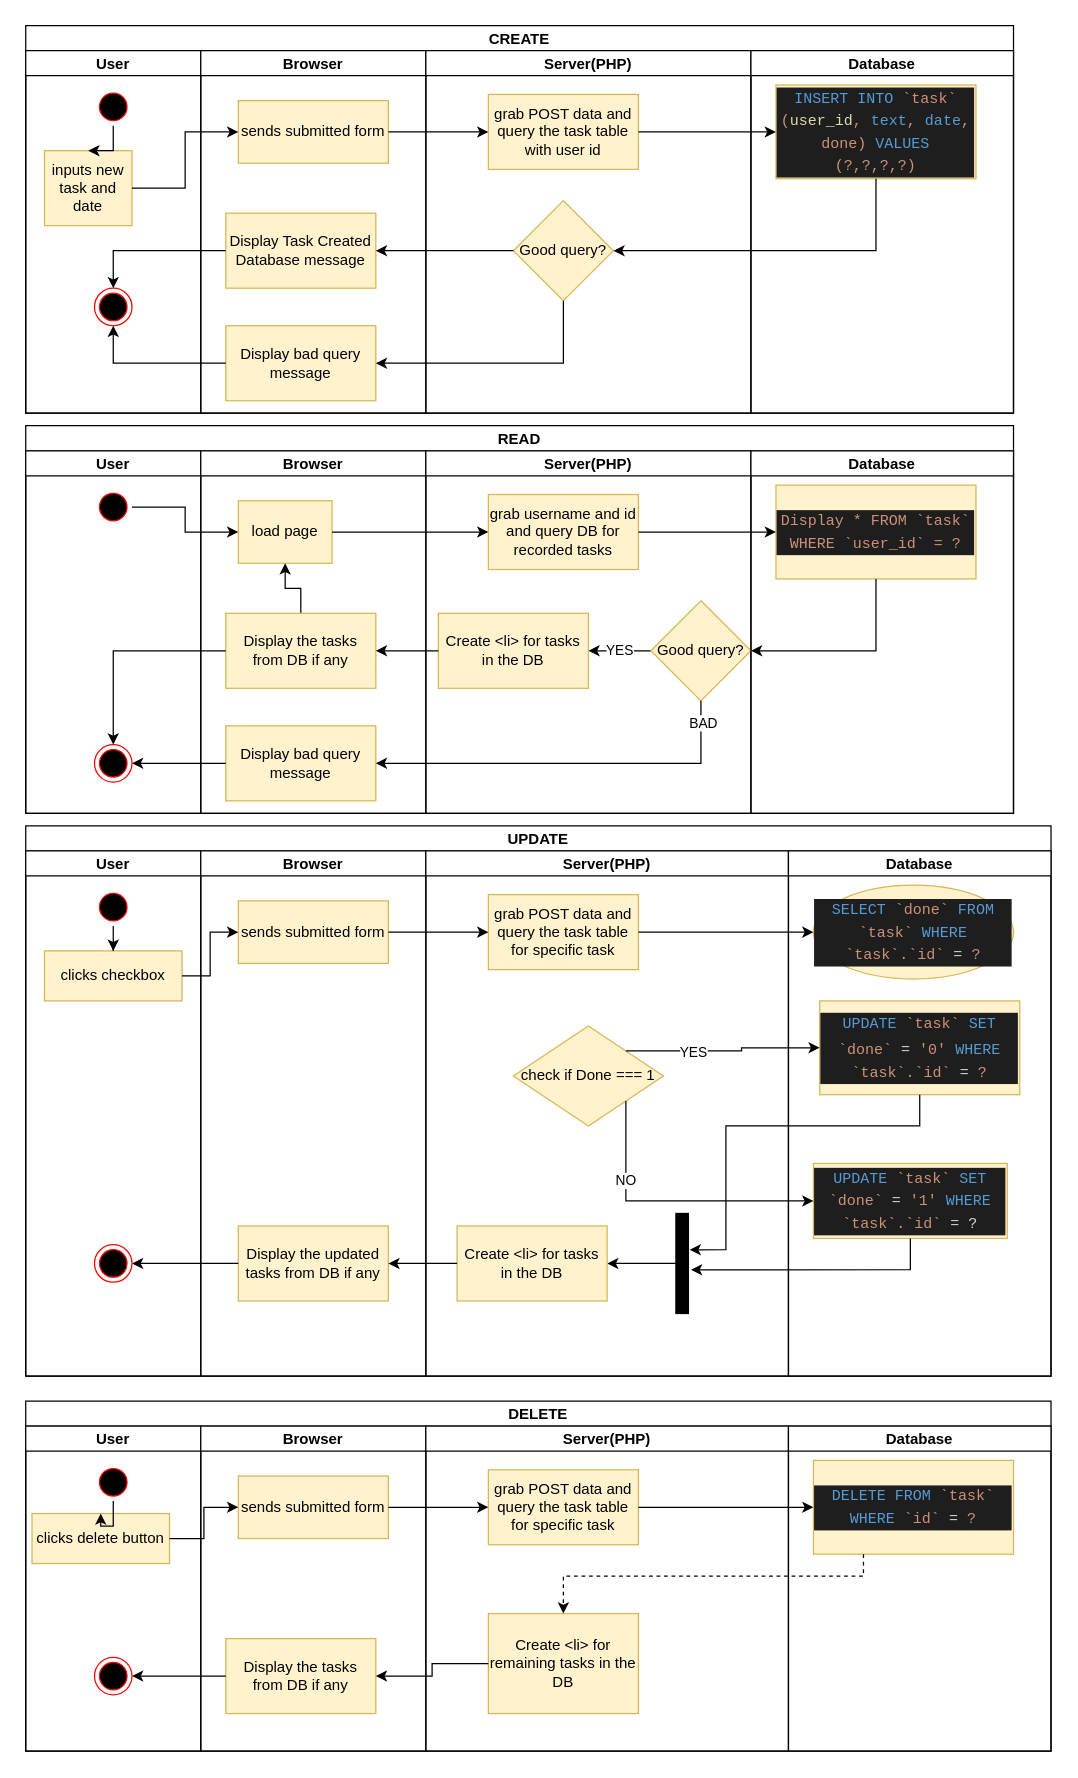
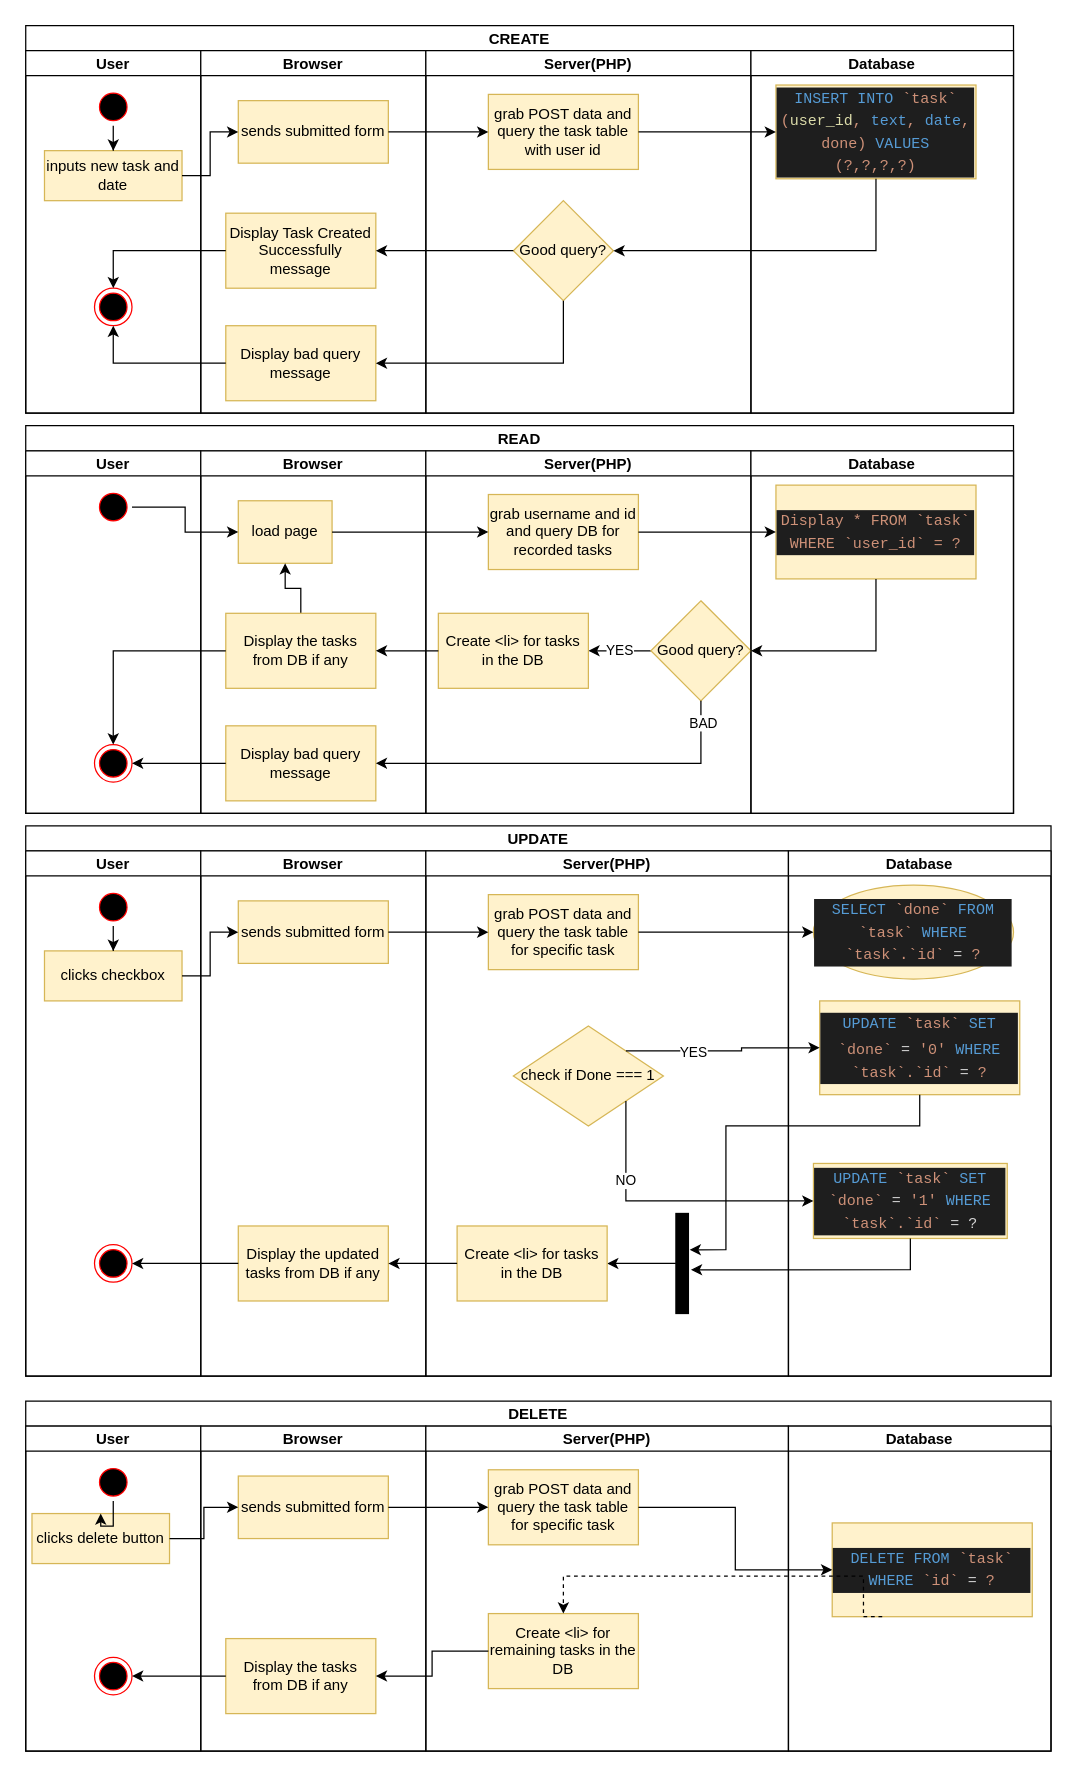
- <mxCell id="5" value="inputs new task and date" style="whiteSpace=wrap;html=1;strokeColor=#d6b656;fillColor=#fff2cc;" vertex="1" parent="3"><mxGeometry x="15" y="80" width="70" height="60" as="geometry" /></mxCell>
+ <mxCell id="5" value="inputs new task and date" style="whiteSpace=wrap;html=1;strokeColor=#d6b656;fillColor=#fff2cc;" vertex="1" parent="3"><mxGeometry x="15" y="80" width="110" height="40" as="geometry" /></mxCell>
- <mxCell id="10" value="Display Task Created Database message" style="whiteSpace=wrap;html=1;strokeColor=#d6b656;fillColor=#fff2cc;" vertex="1" parent="8"><mxGeometry x="20" y="130" width="120" height="60" as="geometry" /></mxCell>
+ <mxCell id="10" value="Display Task Created Successfully message" style="whiteSpace=wrap;html=1;strokeColor=#d6b656;fillColor=#fff2cc;" vertex="1" parent="8"><mxGeometry x="20" y="130" width="120" height="60" as="geometry" /></mxCell>
- <mxCell id="93" value="&lt;div style=&quot;color: rgb(212 , 212 , 212) ; background-color: rgb(30 , 30 , 30) ; font-family: &amp;#34;menlo&amp;#34; , &amp;#34;monaco&amp;#34; , &amp;#34;courier new&amp;#34; , monospace ; line-height: 18px&quot;&gt;&lt;div style=&quot;font-family: &amp;#34;menlo&amp;#34; , &amp;#34;monaco&amp;#34; , &amp;#34;courier new&amp;#34; , monospace ; line-height: 18px&quot;&gt;&lt;div style=&quot;font-family: &amp;#34;menlo&amp;#34; , &amp;#34;monaco&amp;#34; , &amp;#34;courier new&amp;#34; , monospace ; line-height: 18px&quot;&gt;&lt;span style=&quot;color: #569cd6&quot;&gt;DELETE&lt;/span&gt;&lt;span style=&quot;color: #ce9178&quot;&gt; &lt;/span&gt;&lt;span style=&quot;color: #569cd6&quot;&gt;FROM&lt;/span&gt;&lt;span style=&quot;color: #ce9178&quot;&gt; `task` &lt;/span&gt;&lt;span style=&quot;color: #569cd6&quot;&gt;WHERE&lt;/span&gt;&lt;span style=&quot;color: #ce9178&quot;&gt; `id` &lt;/span&gt;=&lt;span style=&quot;color: #ce9178&quot;&gt; ?&lt;/span&gt;&lt;/div&gt;&lt;/div&gt;&lt;/div&gt;" style="whiteSpace=wrap;html=1;strokeColor=#d6b656;fillColor=#fff2cc;" vertex="1" parent="92"><mxGeometry x="20" y="27.5" width="160" height="75" as="geometry" /></mxCell>
+ <mxCell id="93" value="&lt;div style=&quot;color: rgb(212 , 212 , 212) ; background-color: rgb(30 , 30 , 30) ; font-family: &amp;#34;menlo&amp;#34; , &amp;#34;monaco&amp;#34; , &amp;#34;courier new&amp;#34; , monospace ; line-height: 18px&quot;&gt;&lt;div style=&quot;font-family: &amp;#34;menlo&amp;#34; , &amp;#34;monaco&amp;#34; , &amp;#34;courier new&amp;#34; , monospace ; line-height: 18px&quot;&gt;&lt;div style=&quot;font-family: &amp;#34;menlo&amp;#34; , &amp;#34;monaco&amp;#34; , &amp;#34;courier new&amp;#34; , monospace ; line-height: 18px&quot;&gt;&lt;span style=&quot;color: #569cd6&quot;&gt;DELETE&lt;/span&gt;&lt;span style=&quot;color: #ce9178&quot;&gt; &lt;/span&gt;&lt;span style=&quot;color: #569cd6&quot;&gt;FROM&lt;/span&gt;&lt;span style=&quot;color: #ce9178&quot;&gt; `task` &lt;/span&gt;&lt;span style=&quot;color: #569cd6&quot;&gt;WHERE&lt;/span&gt;&lt;span style=&quot;color: #ce9178&quot;&gt; `id` &lt;/span&gt;=&lt;span style=&quot;color: #ce9178&quot;&gt; ?&lt;/span&gt;&lt;/div&gt;&lt;/div&gt;&lt;/div&gt;" style="whiteSpace=wrap;html=1;strokeColor=#d6b656;fillColor=#fff2cc;" vertex="1" parent="92"><mxGeometry x="35" y="77.5" width="160" height="75" as="geometry" /></mxCell>
- <mxCell id="91" value="Create &amp;lt;li&amp;gt; for remaining tasks in the DB" style="whiteSpace=wrap;html=1;strokeColor=#d6b656;fillColor=#fff2cc;" vertex="1" parent="89"><mxGeometry x="50" y="150" width="120" height="80" as="geometry" /></mxCell>
+ <mxCell id="91" value="Create &amp;lt;li&amp;gt; for remaining tasks in the DB" style="whiteSpace=wrap;html=1;strokeColor=#d6b656;fillColor=#fff2cc;" vertex="1" parent="89"><mxGeometry x="50" y="150" width="120" height="60" as="geometry" /></mxCell>
